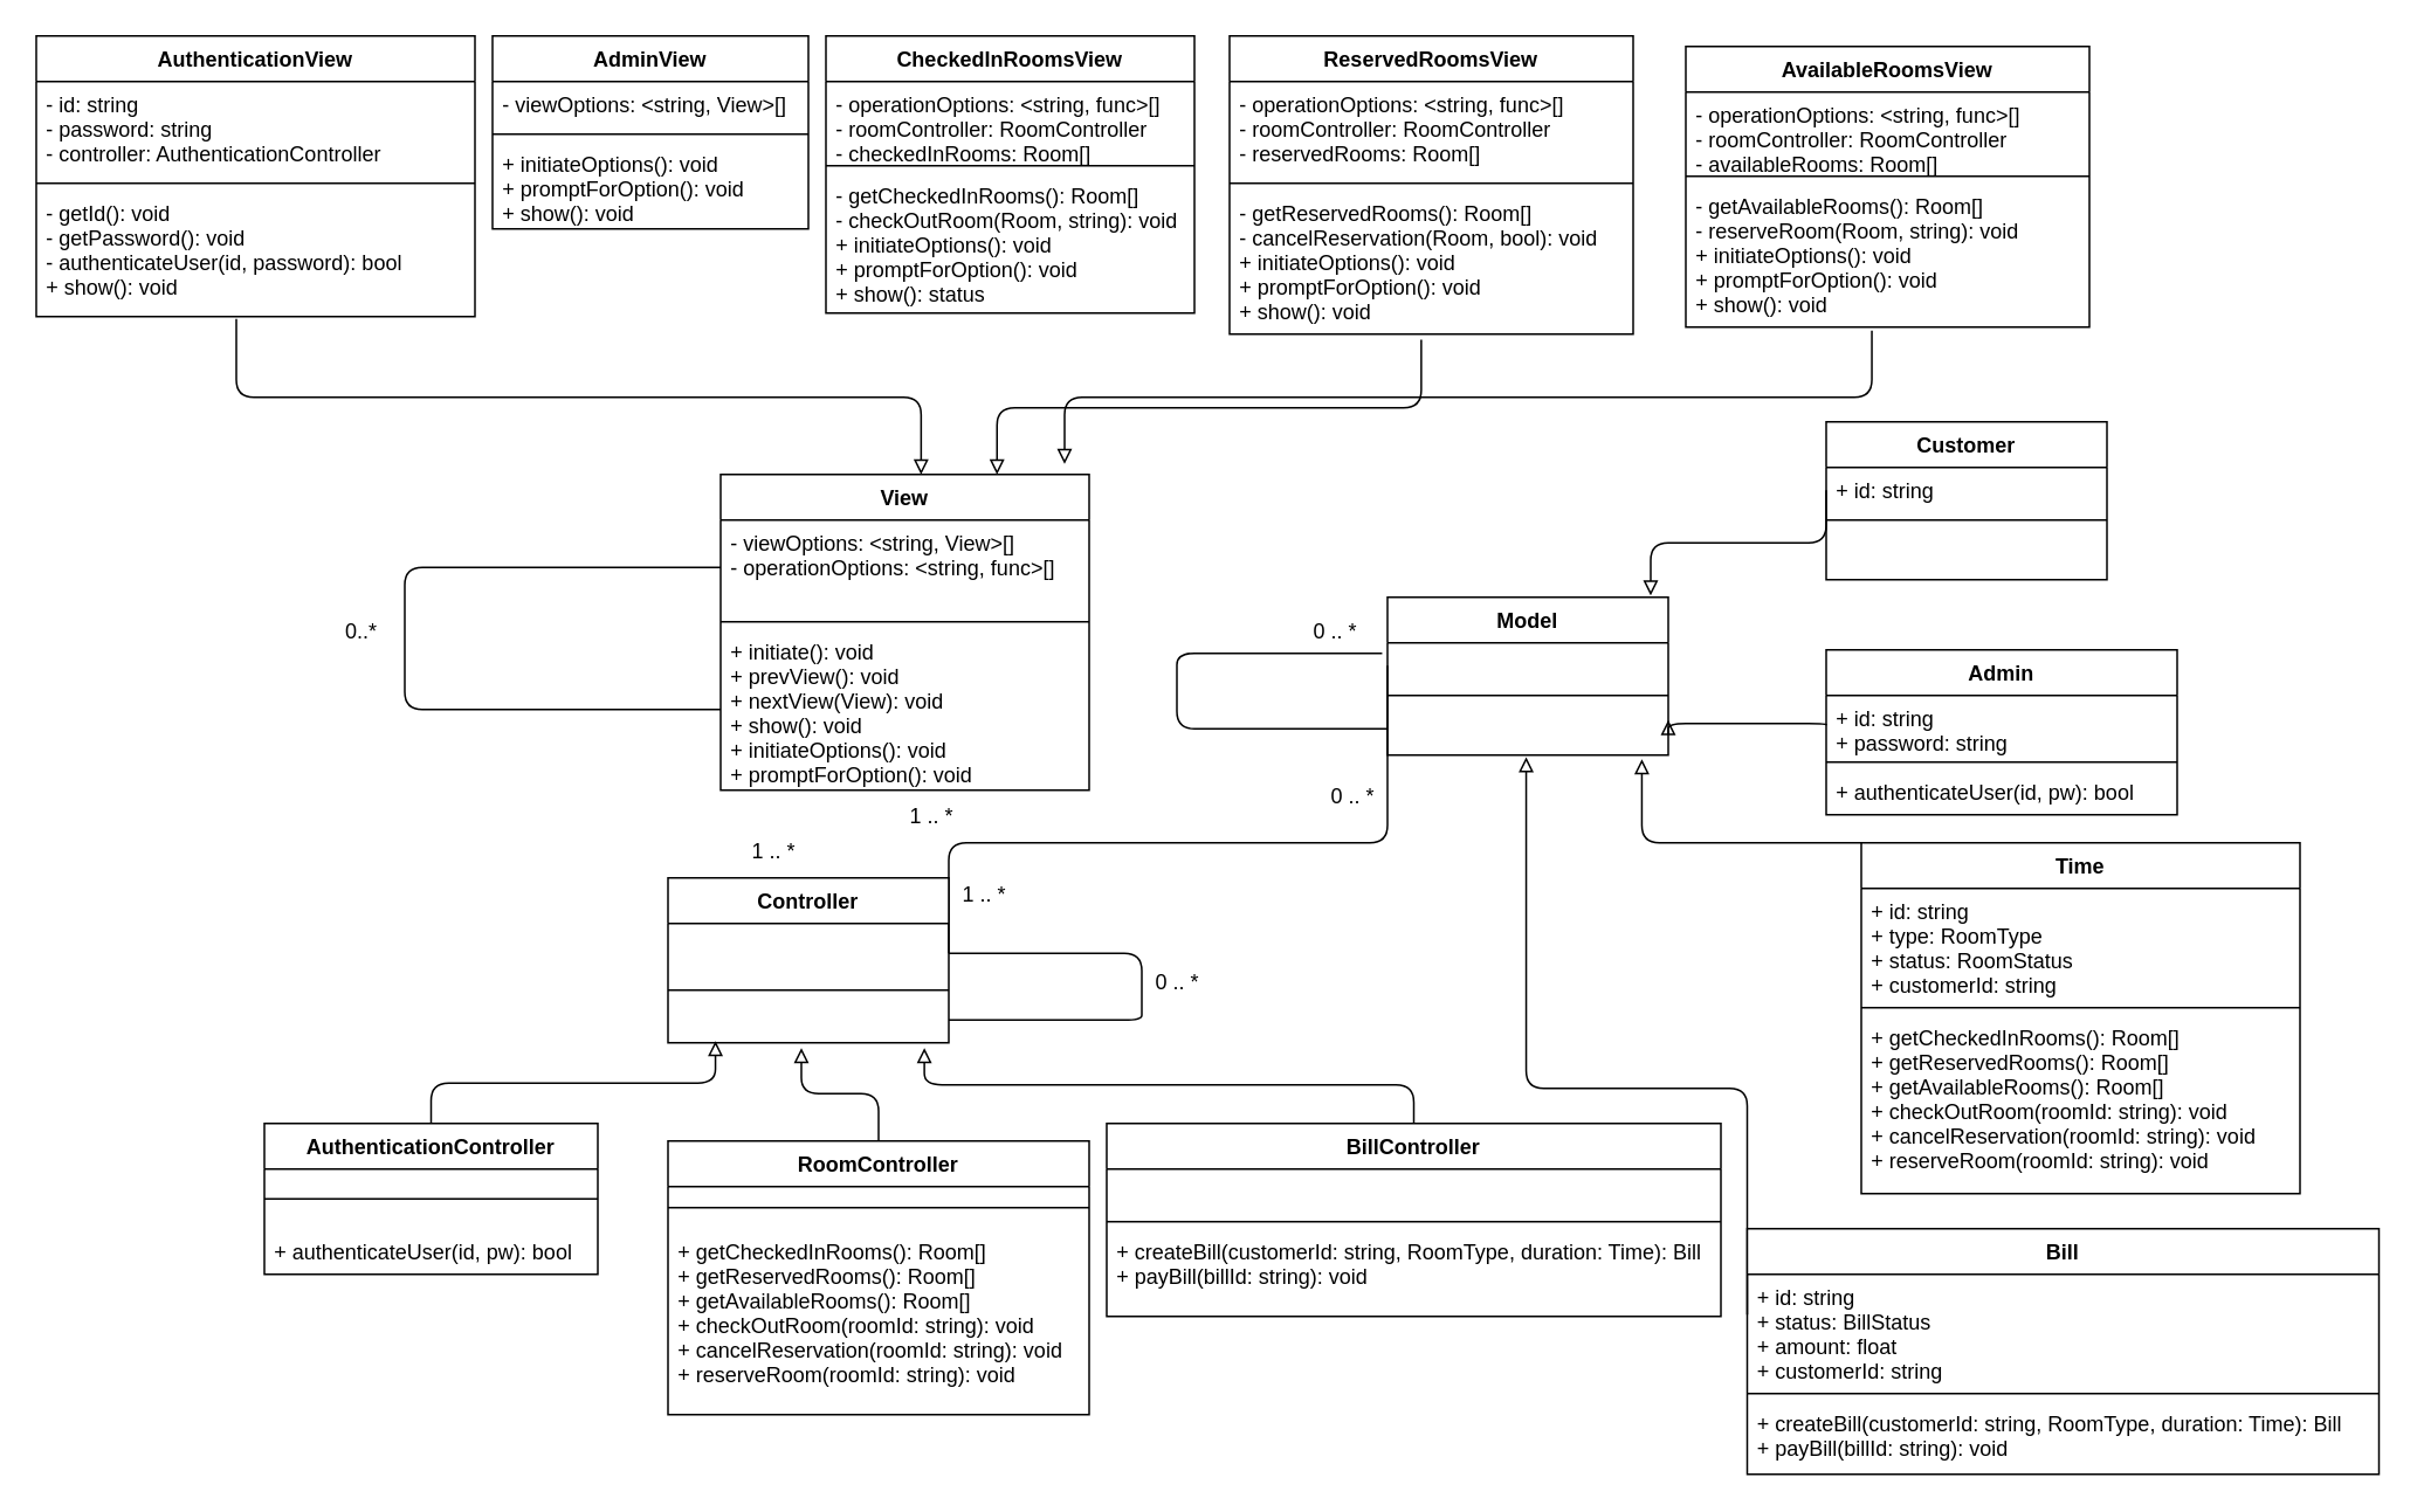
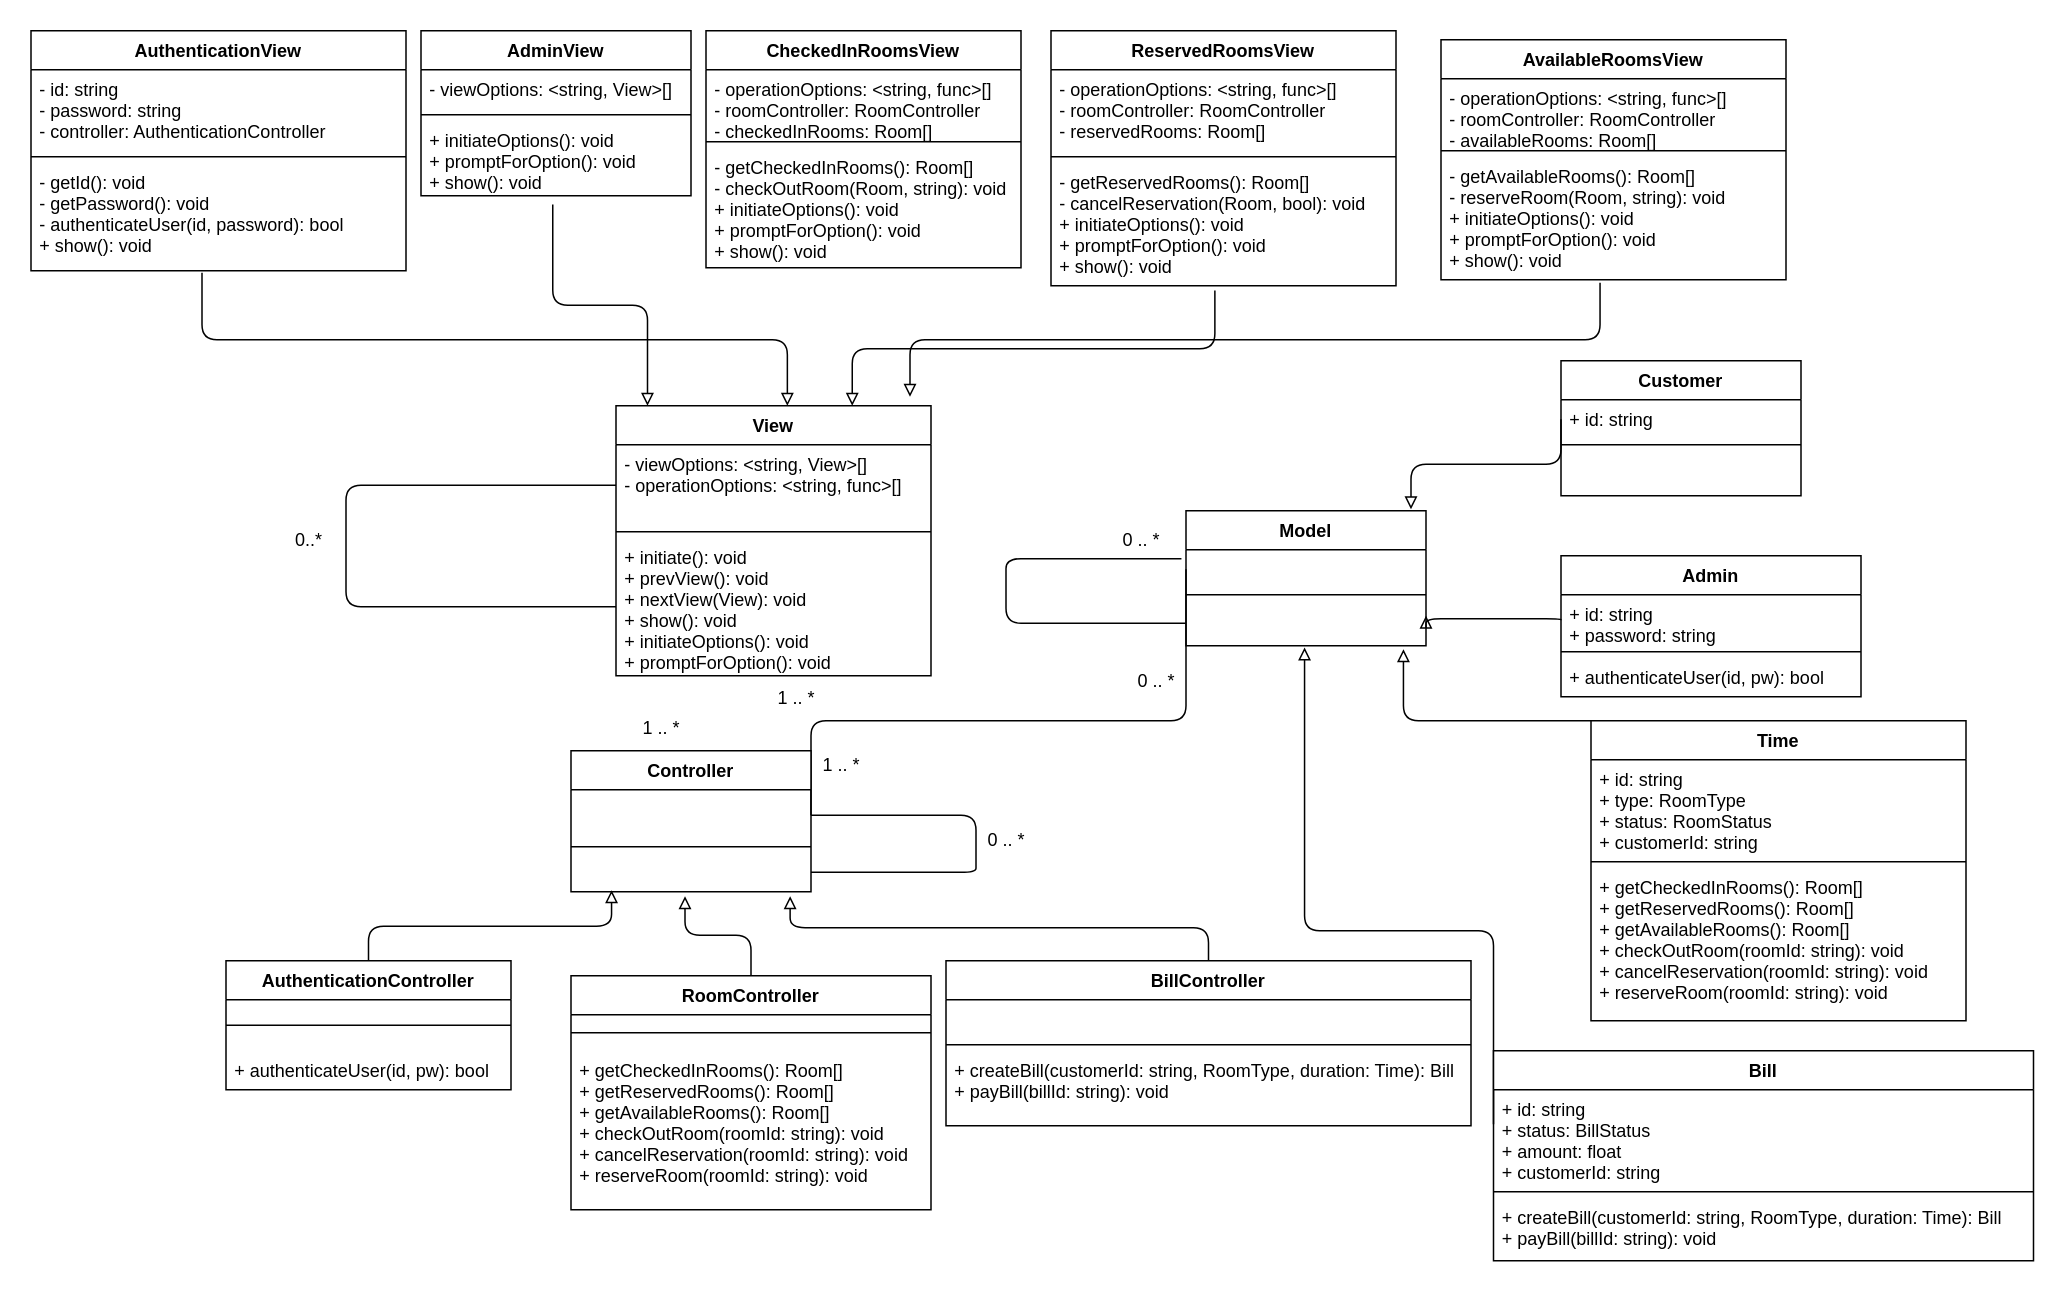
- <mxCell id="48" value="- getCheckedInRooms(): Room[]&#10;- checkOutRoom(Room, string): void&#10;+ initiateOptions(): void&#10;+ promptForOption(): void&#10;+ show(): status" style="text;strokeColor=none;fillColor=none;align=left;verticalAlign=top;spacingLeft=4;spacingRight=4;overflow=hidden;rotatable=0;points=[[0,0.5],[1,0.5]];portConstraint=eastwest;" parent="45" vertex="1"><mxGeometry y="78" width="210" height="80" as="geometry" /></mxCell>
+ <mxCell id="48" value="- getCheckedInRooms(): Room[]&#10;- checkOutRoom(Room, string): void&#10;+ initiateOptions(): void&#10;+ promptForOption(): void&#10;+ show(): void" style="text;strokeColor=none;fillColor=none;align=left;verticalAlign=top;spacingLeft=4;spacingRight=4;overflow=hidden;rotatable=0;points=[[0,0.5],[1,0.5]];portConstraint=eastwest;" parent="45" vertex="1"><mxGeometry y="78" width="210" height="80" as="geometry" /></mxCell>
+ <mxCell id="3" value="" style="endArrow=block;html=1;endFill=0;edgeStyle=elbowEdgeStyle;elbow=vertical;entryX=0.1;entryY=0;entryDx=0;entryDy=0;entryPerimeter=0;exitX=0.488;exitY=1.115;exitDx=0;exitDy=0;exitPerimeter=0;" parent="1" source="60" target="19" edge="1"><mxGeometry width="160" relative="1" as="geometry"><mxPoint x="120" y="30" as="sourcePoint" /><mxPoint x="344.96" y="-91.01" as="targetPoint" /></mxGeometry></mxCell>
